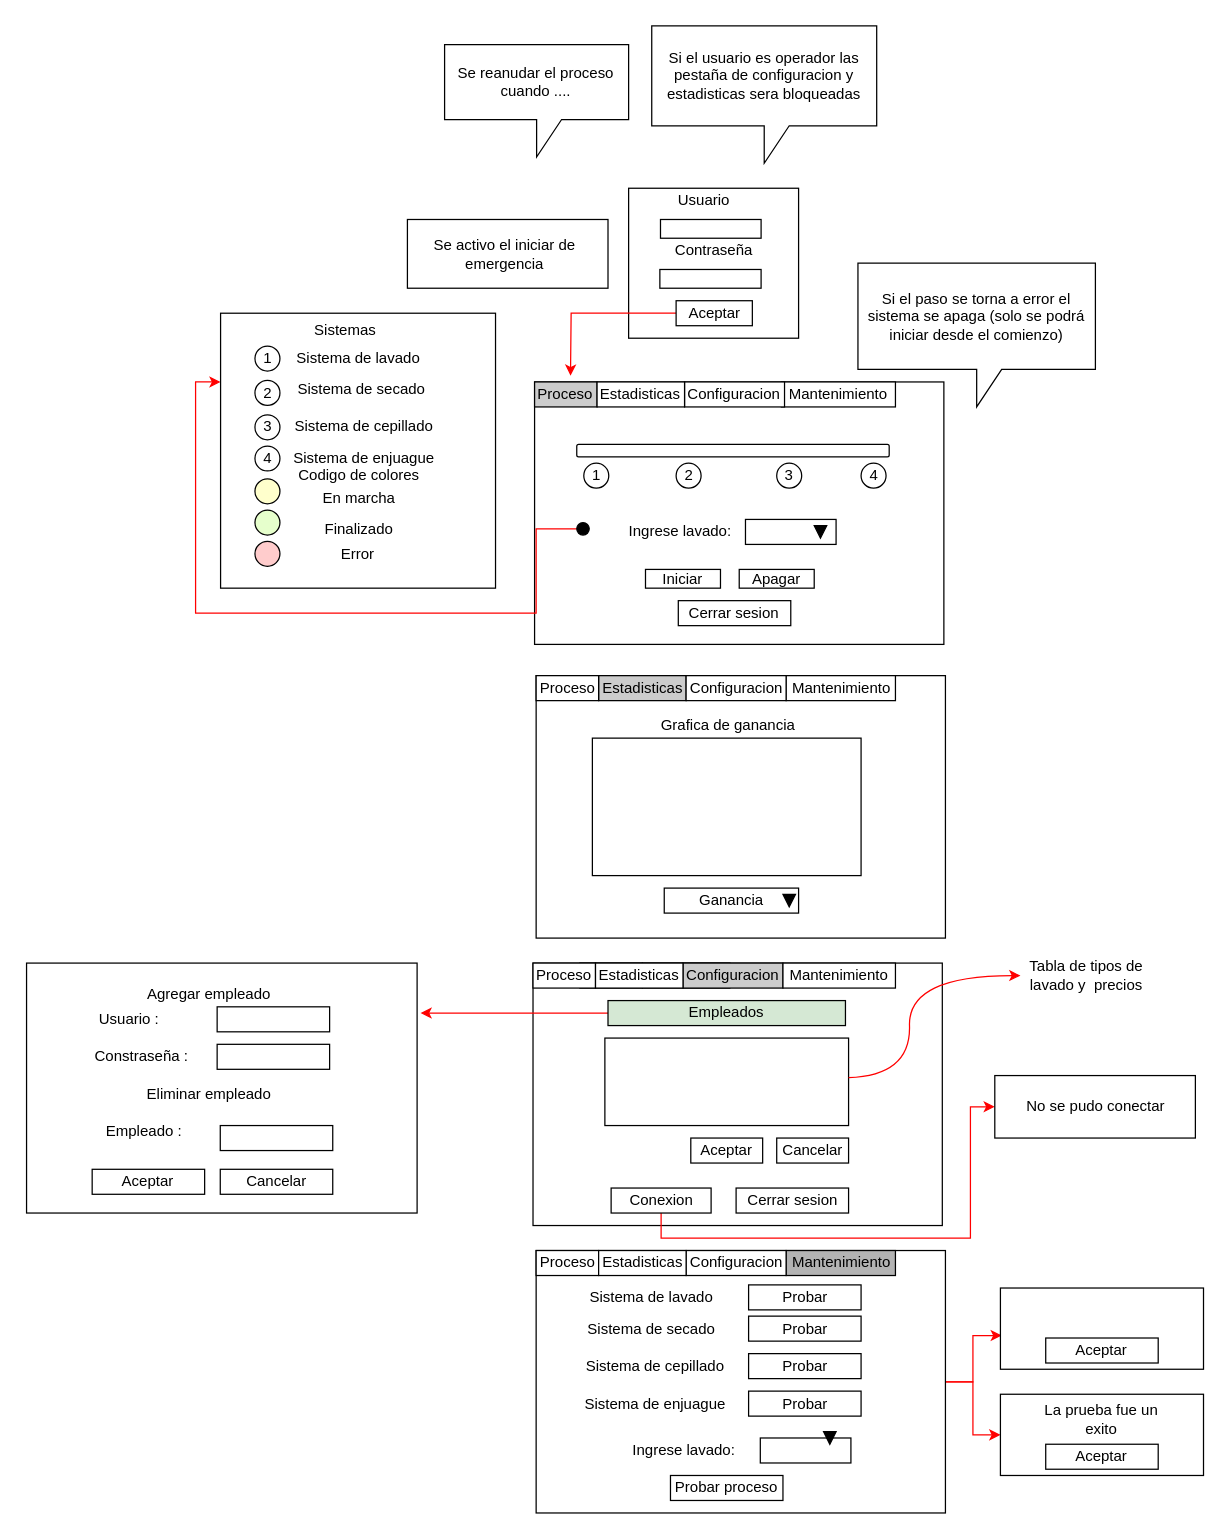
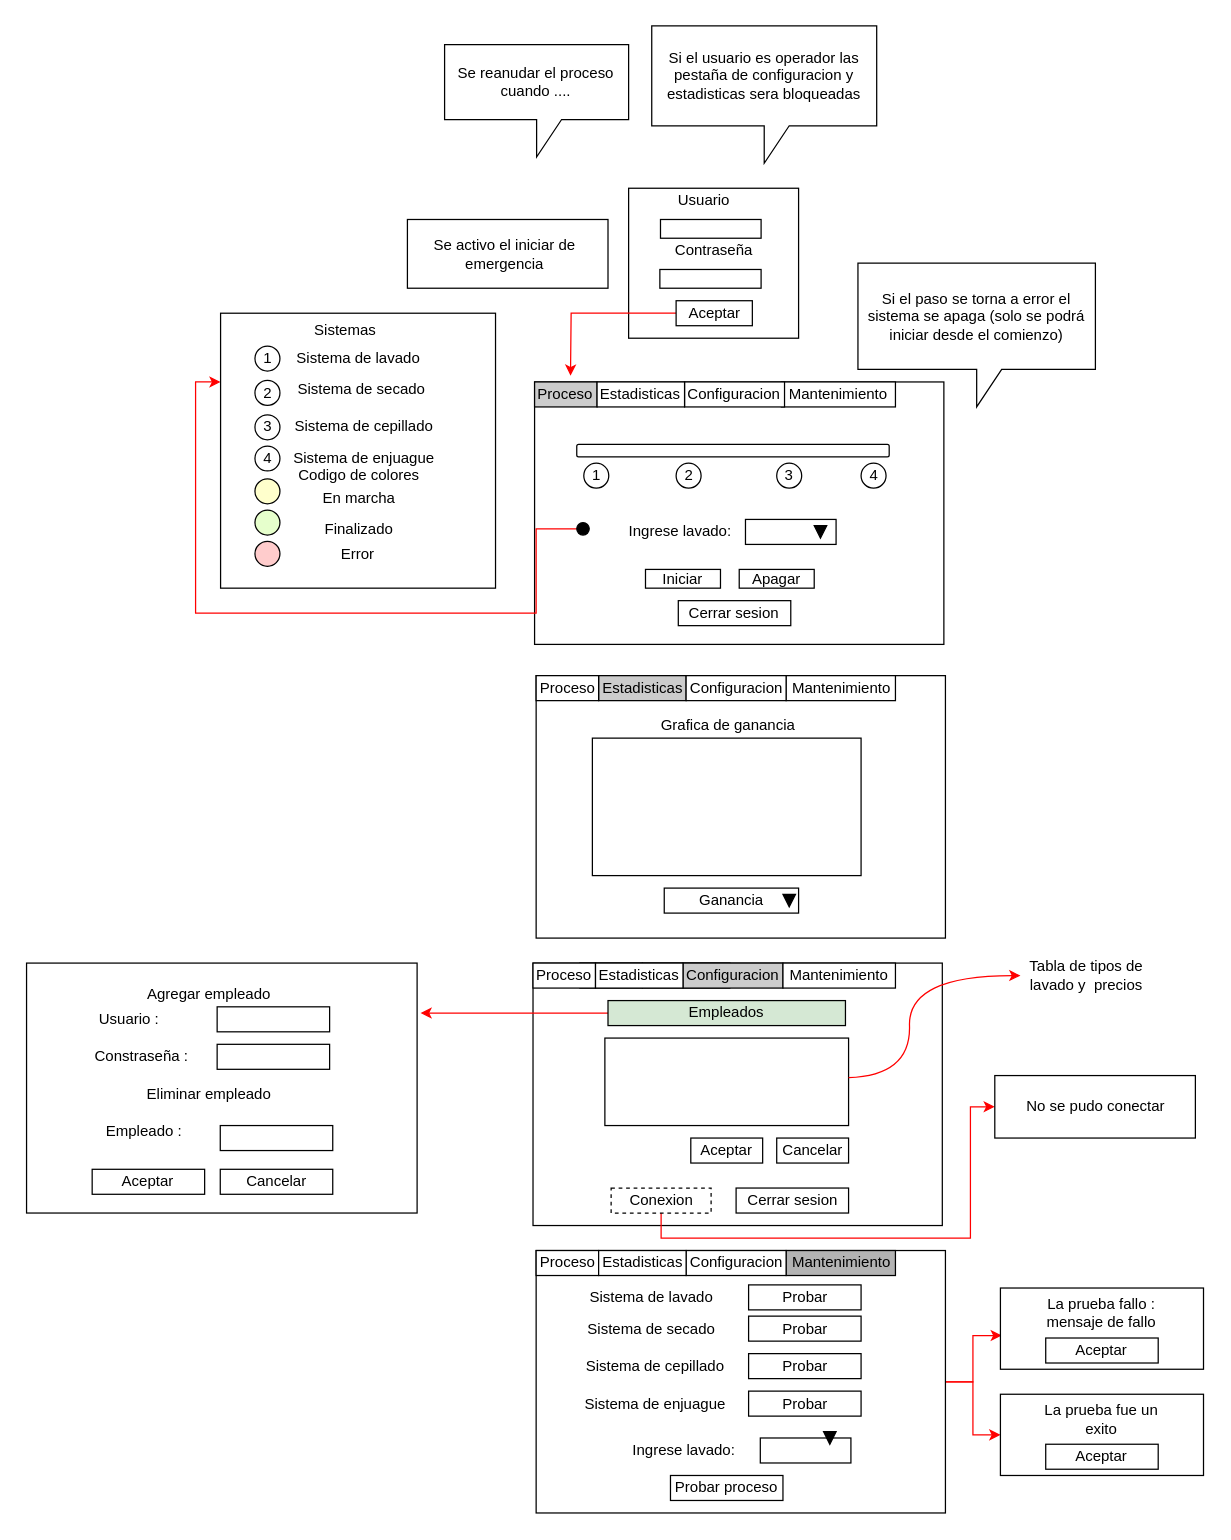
- <mxCell id="28" value="Conexion" style="rounded=0;whiteSpace=wrap;html=1;" parent="1" vertex="1"><mxGeometry x="488.5" y="950" width="80" height="20" as="geometry" /></mxCell>
+ <mxCell id="28" value="Conexion" style="rounded=0;whiteSpace=wrap;html=1;dashed=1;" parent="1" vertex="1"><mxGeometry x="488.5" y="950" width="80" height="20" as="geometry" /></mxCell>
+ <mxCell id="92" value="La prueba fallo : mensaje de fallo" style="text;html=1;strokeColor=none;fillColor=none;align=center;verticalAlign=middle;whiteSpace=wrap;rounded=0;" parent="1" vertex="1"><mxGeometry x="833.13" y="1035" width="96.25" height="30" as="geometry" /></mxCell>
